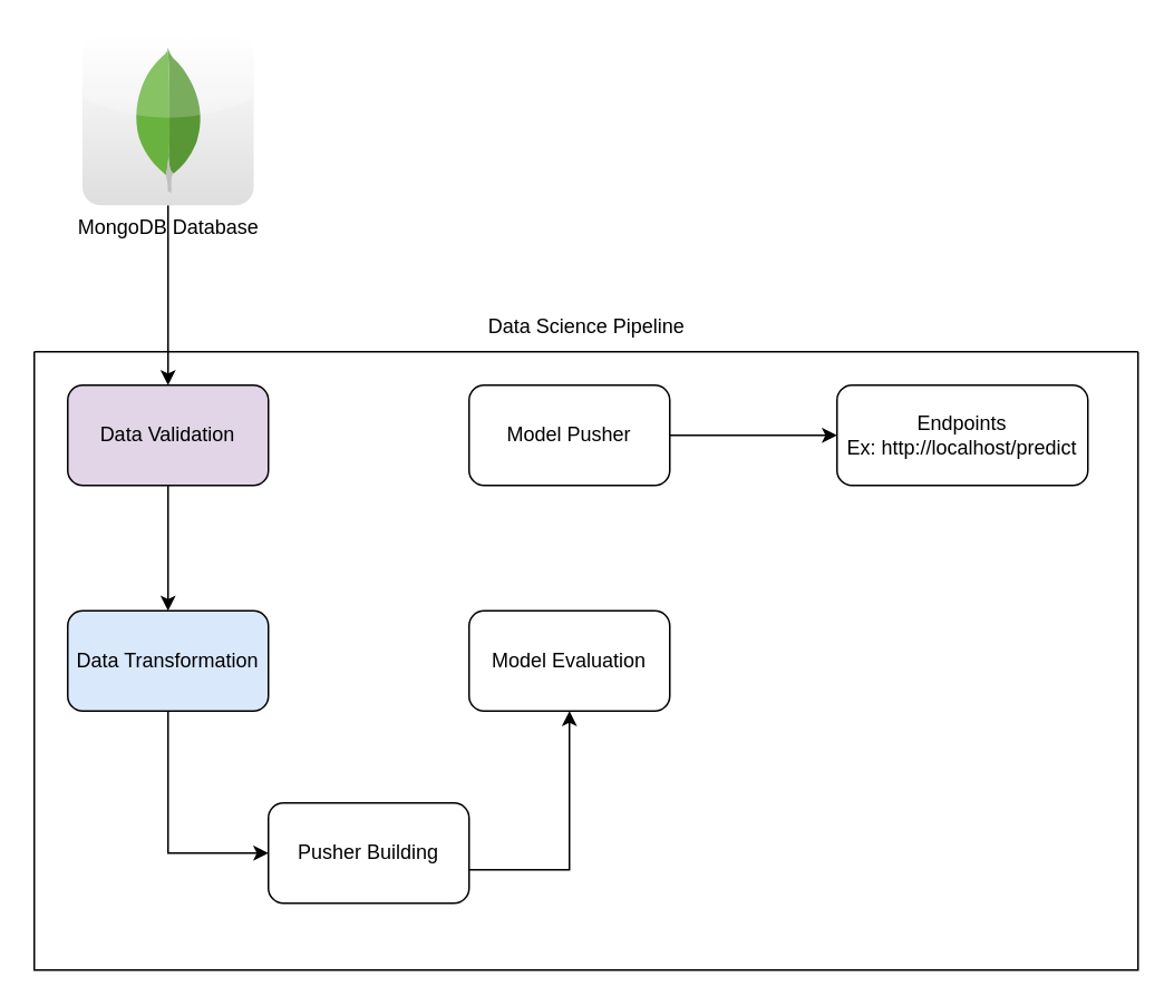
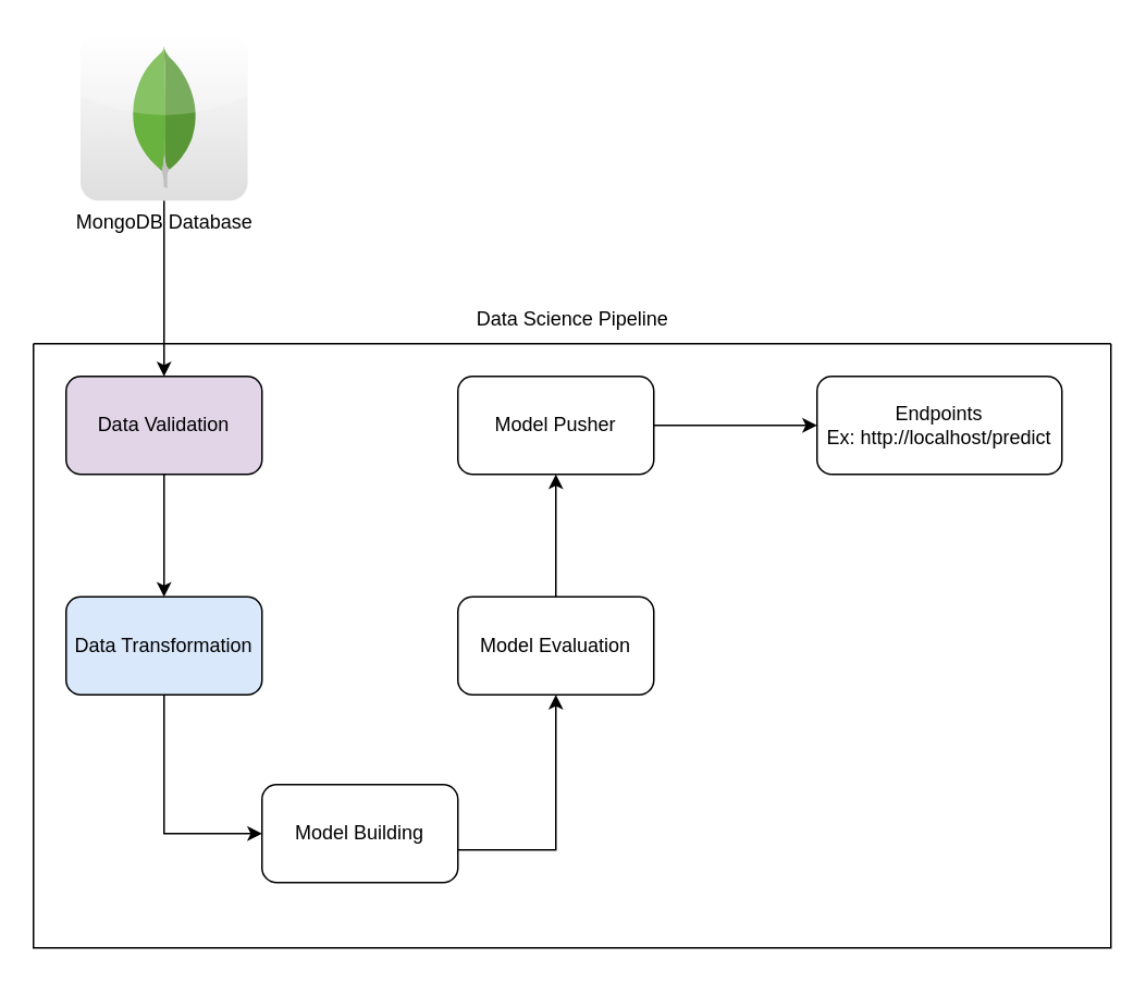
+ <mxCell id="11" style="edgeStyle=orthogonalEdgeStyle;rounded=0;orthogonalLoop=1;jettySize=auto;html=1;" edge="1" parent="4" source="12" target="14"><mxGeometry relative="1" as="geometry" /></mxCell>
- <mxCell id="10" value="Pusher Building" style="rounded=1;whiteSpace=wrap;html=1;" vertex="1" parent="4"><mxGeometry x="140" y="270" width="120" height="60" as="geometry" /></mxCell>
+ <mxCell id="10" value="Model Building" style="rounded=1;whiteSpace=wrap;html=1;" vertex="1" parent="4"><mxGeometry x="140" y="270" width="120" height="60" as="geometry" /></mxCell>
